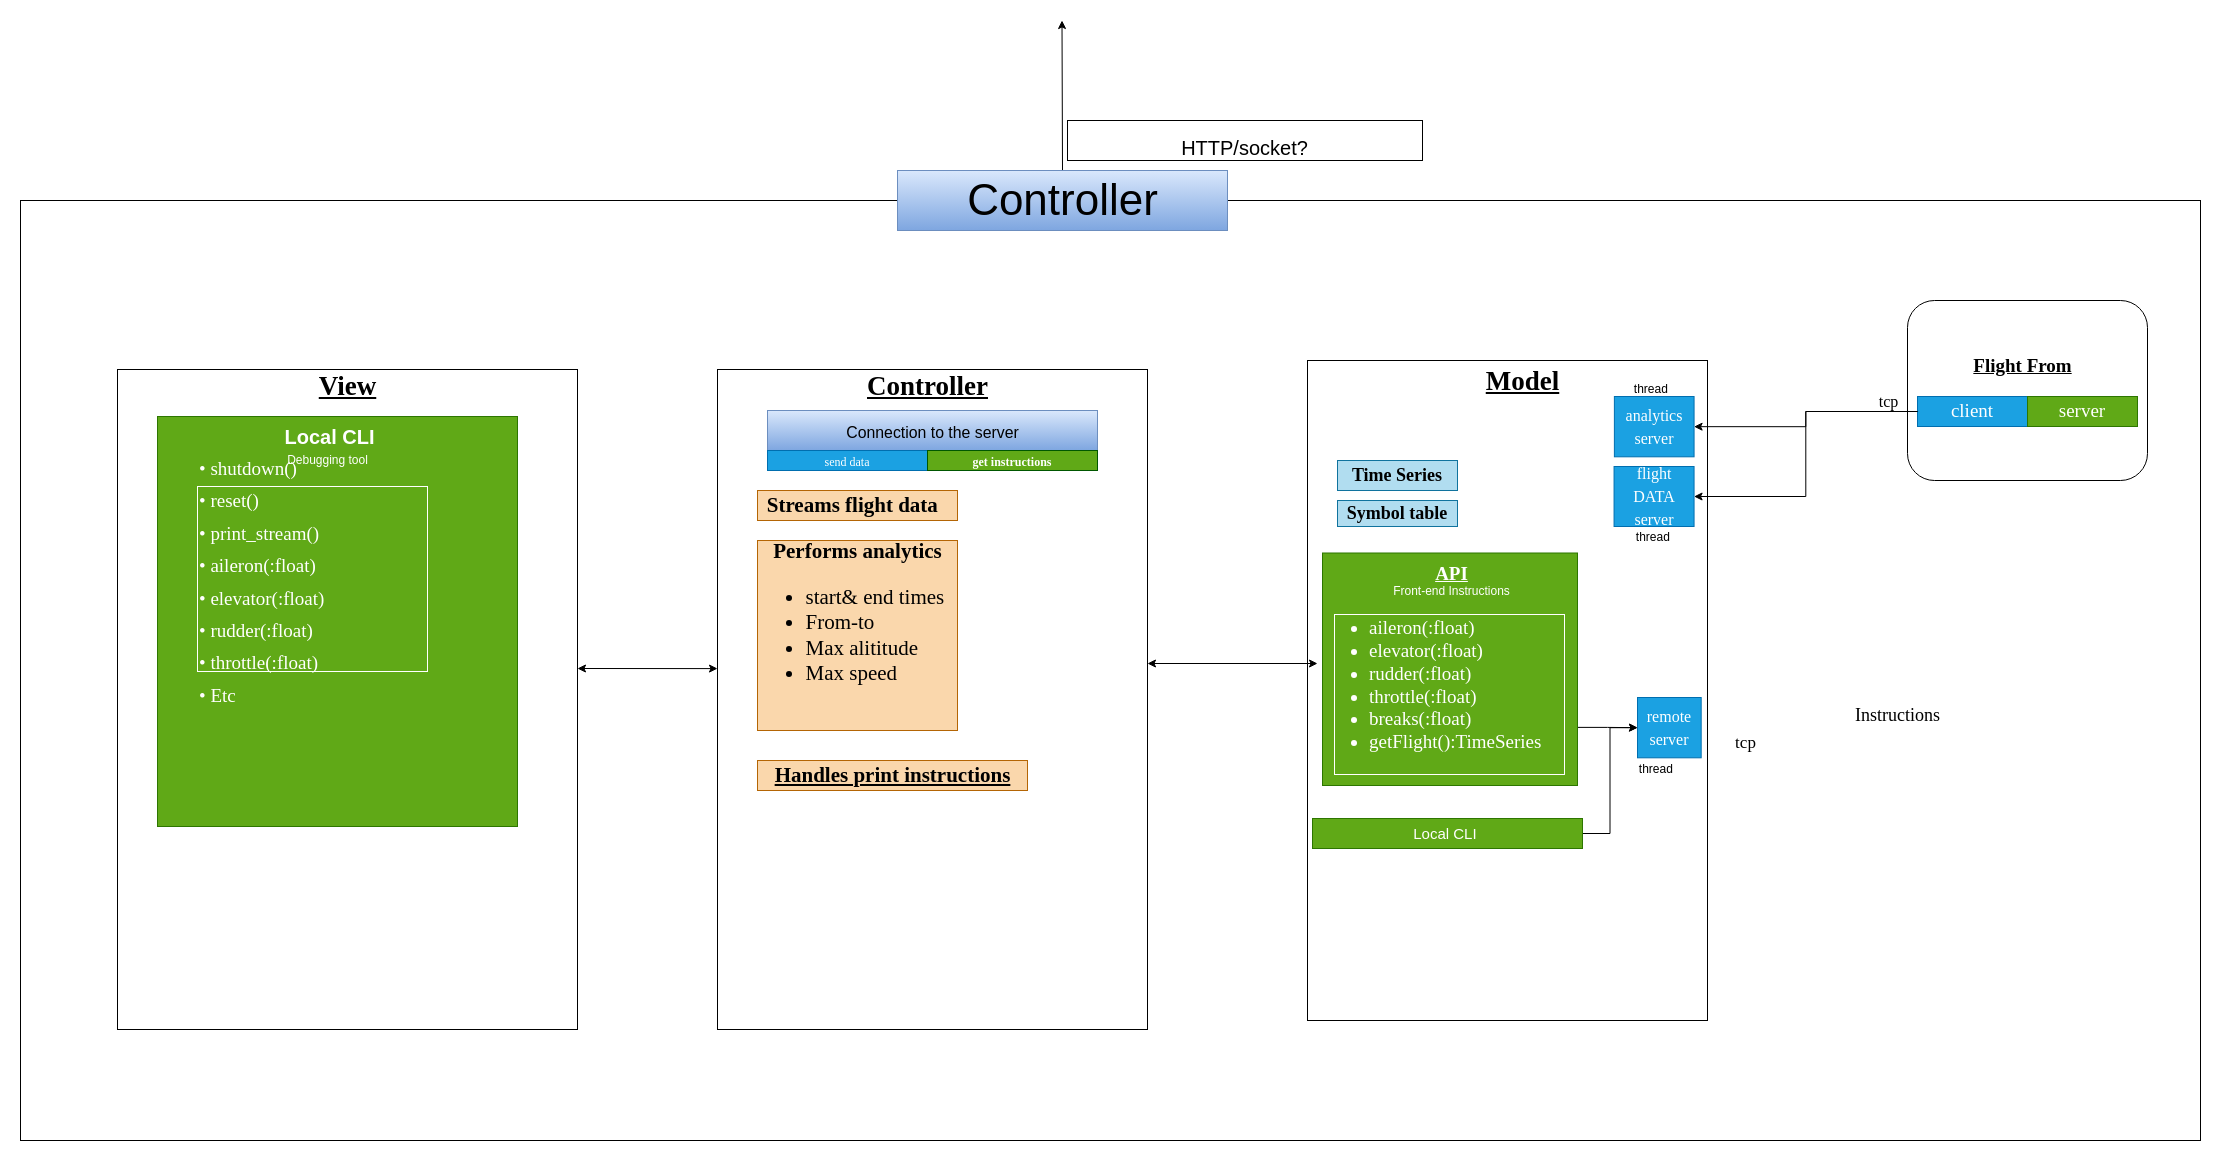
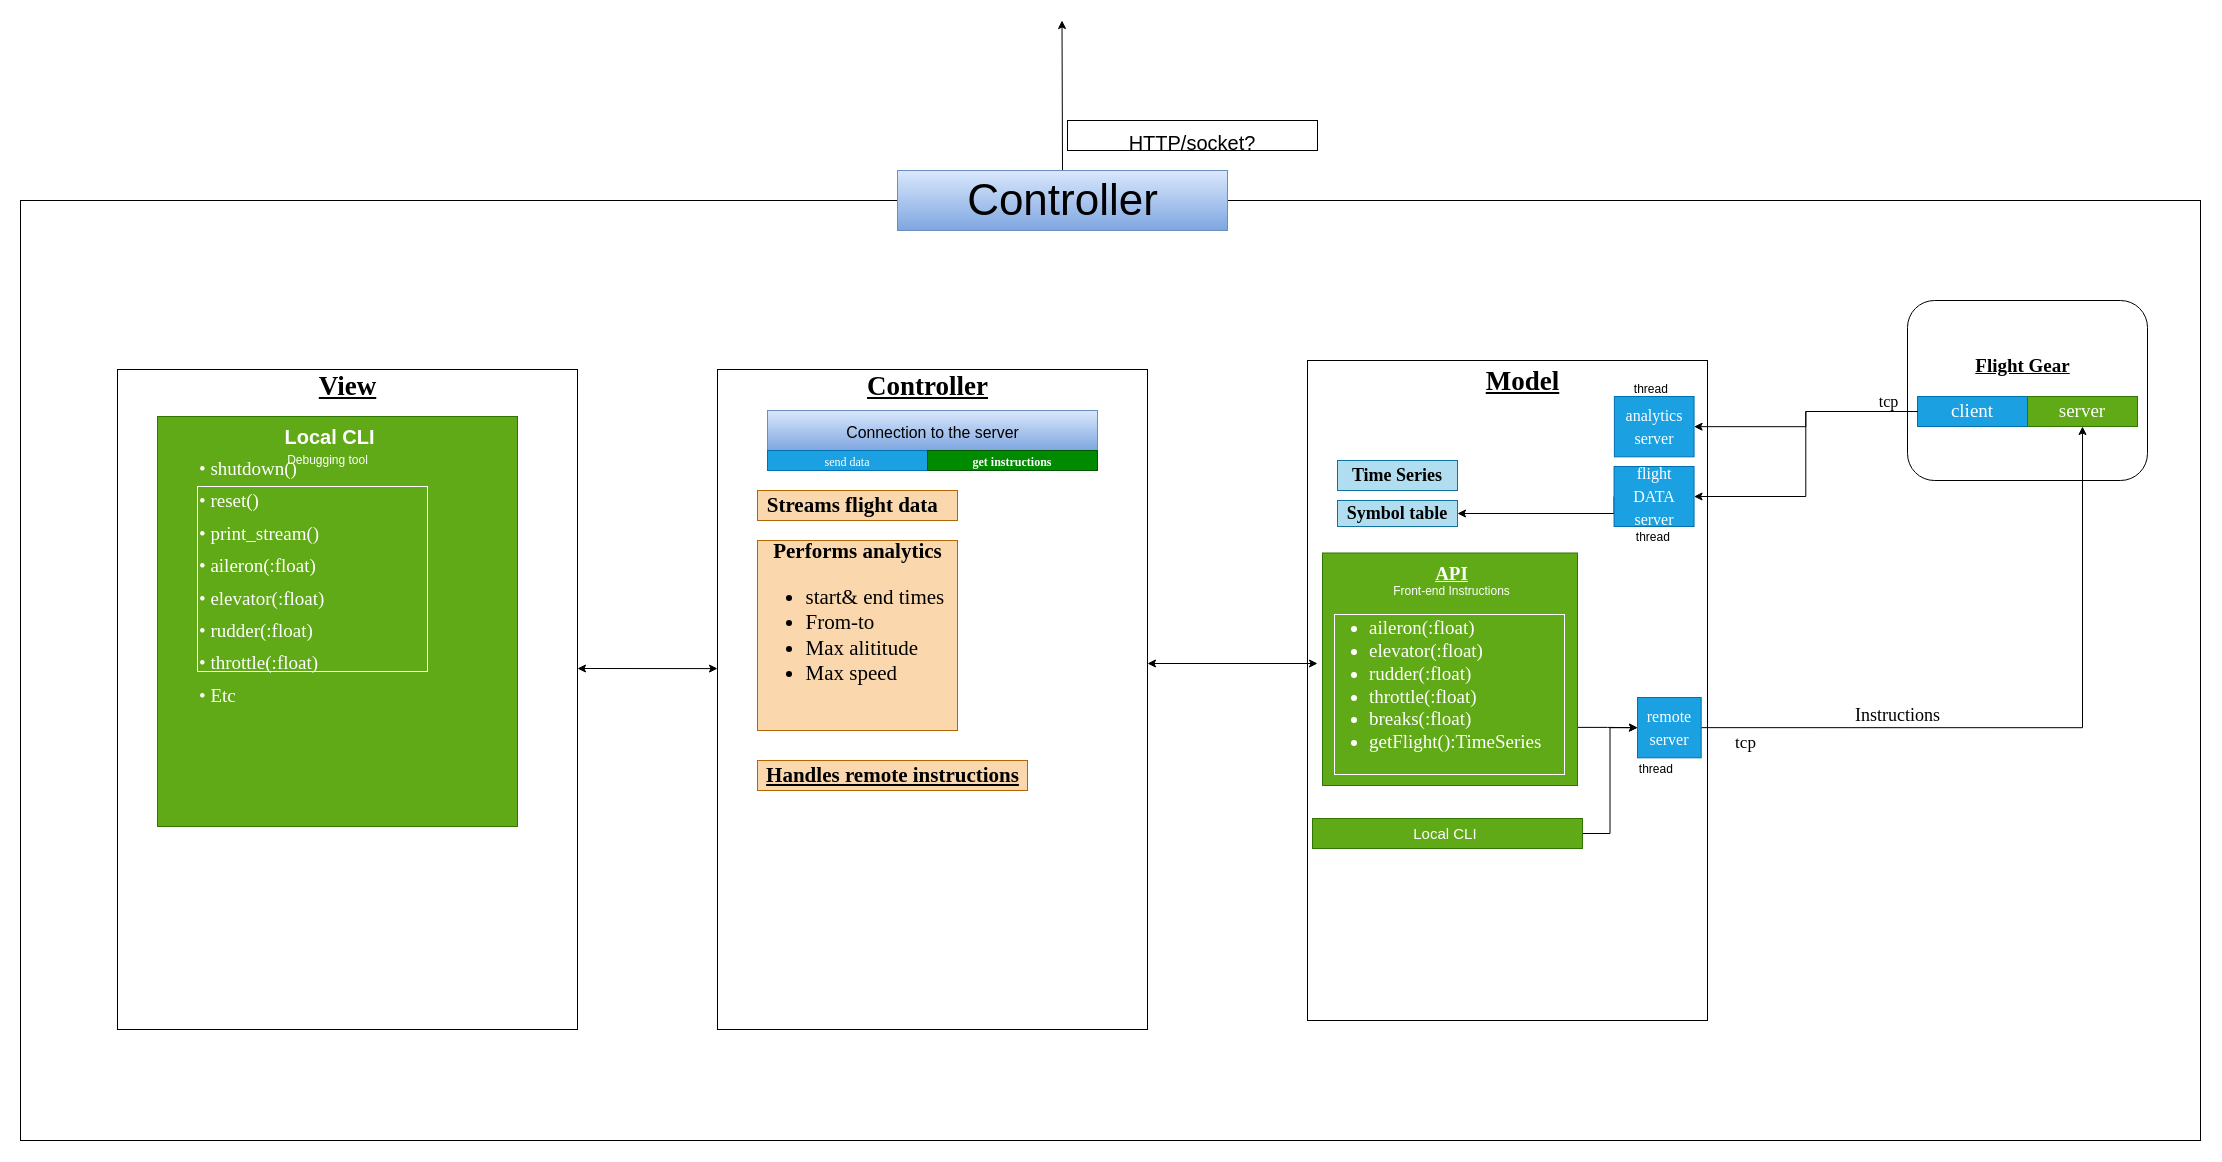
- <mxCell id="40" value="&lt;font style=&quot;font-size: 20px&quot;&gt;HTTP/socket?&lt;/font&gt;" style="rounded=0;whiteSpace=wrap;html=1;labelBackgroundColor=none;fontSize=44;fontColor=#000000;" parent="1" vertex="1"><mxGeometry x="1067" y="120" width="355" height="40" as="geometry" /></mxCell>
+ <mxCell id="40" value="&lt;font style=&quot;font-size: 20px&quot;&gt;HTTP/socket?&lt;/font&gt;" style="rounded=0;whiteSpace=wrap;html=1;labelBackgroundColor=none;fontSize=44;fontColor=#000000;" parent="1" vertex="1"><mxGeometry x="1067" y="120" width="250" height="30" as="geometry" /></mxCell>
- <mxCell id="5" value="&lt;b&gt;&lt;font style=&quot;font-size: 19px&quot; face=&quot;Times New Roman&quot;&gt;&lt;u&gt;Flight From&lt;/u&gt;&lt;/font&gt;&lt;/b&gt;" style="text;html=1;resizable=0;autosize=1;align=center;verticalAlign=middle;points=[];fillColor=none;strokeColor=none;rounded=0;" parent="1" vertex="1"><mxGeometry x="1967" y="356" width="110" height="20" as="geometry" /></mxCell>
+ <mxCell id="5" value="&lt;b&gt;&lt;font style=&quot;font-size: 19px&quot; face=&quot;Times New Roman&quot;&gt;&lt;u&gt;Flight Gear&lt;/u&gt;&lt;/font&gt;&lt;/b&gt;" style="text;html=1;resizable=0;autosize=1;align=center;verticalAlign=middle;points=[];fillColor=none;strokeColor=none;rounded=0;" parent="1" vertex="1"><mxGeometry x="1967" y="356" width="110" height="20" as="geometry" /></mxCell>
- <mxCell id="51" value="&lt;font face=&quot;Times New Roman&quot; style=&quot;font-size: 12px&quot;&gt;&lt;b&gt;get instructions&lt;/b&gt;&lt;/font&gt;" style="rounded=0;whiteSpace=wrap;html=1;labelBackgroundColor=none;fontSize=19;fillColor=#60a917;strokeColor=#005700;fontColor=#ffffff;" parent="1" vertex="1"><mxGeometry x="927" y="450" width="170" height="20" as="geometry" /></mxCell>
+ <mxCell id="51" value="&lt;font face=&quot;Times New Roman&quot; style=&quot;font-size: 12px&quot;&gt;&lt;b&gt;get instructions&lt;/b&gt;&lt;/font&gt;" style="rounded=0;whiteSpace=wrap;html=1;labelBackgroundColor=none;fontSize=19;fillColor=#008a00;strokeColor=#005700;fontColor=#ffffff;" parent="1" vertex="1"><mxGeometry x="927" y="450" width="170" height="20" as="geometry" /></mxCell>
+ <mxCell id="34" style="edgeStyle=orthogonalEdgeStyle;rounded=0;orthogonalLoop=1;jettySize=auto;html=1;exitX=0;exitY=0.5;exitDx=0;exitDy=0;fontSize=16;" parent="1" source="35" target="25" edge="1"><mxGeometry relative="1" as="geometry"><Array as="points"><mxPoint x="1614" y="513" /></Array></mxGeometry></mxCell>
+ <mxCell id="36" style="edgeStyle=orthogonalEdgeStyle;rounded=0;orthogonalLoop=1;jettySize=auto;html=1;exitX=1;exitY=0.5;exitDx=0;exitDy=0;entryX=0.5;entryY=1;entryDx=0;entryDy=0;fontSize=16;" parent="1" source="37" target="7" edge="1"><mxGeometry relative="1" as="geometry" /></mxCell>
- <mxCell id="31" value="&lt;u&gt;&lt;b&gt;Handles print instructions&lt;/b&gt;&lt;/u&gt;" style="text;html=1;resizable=0;autosize=1;align=center;verticalAlign=middle;points=[];fillColor=#fad7ac;strokeColor=#b46504;rounded=0;fontFamily=Times New Roman;fontSize=21;" parent="1" vertex="1"><mxGeometry x="757" y="760" width="270" height="30" as="geometry" /></mxCell>
+ <mxCell id="31" value="&lt;u&gt;&lt;b&gt;Handles remote instructions&lt;/b&gt;&lt;/u&gt;" style="text;html=1;resizable=0;autosize=1;align=center;verticalAlign=middle;points=[];fillColor=#fad7ac;strokeColor=#b46504;rounded=0;fontFamily=Times New Roman;fontSize=21;" parent="1" vertex="1"><mxGeometry x="757" y="760" width="270" height="30" as="geometry" /></mxCell>
